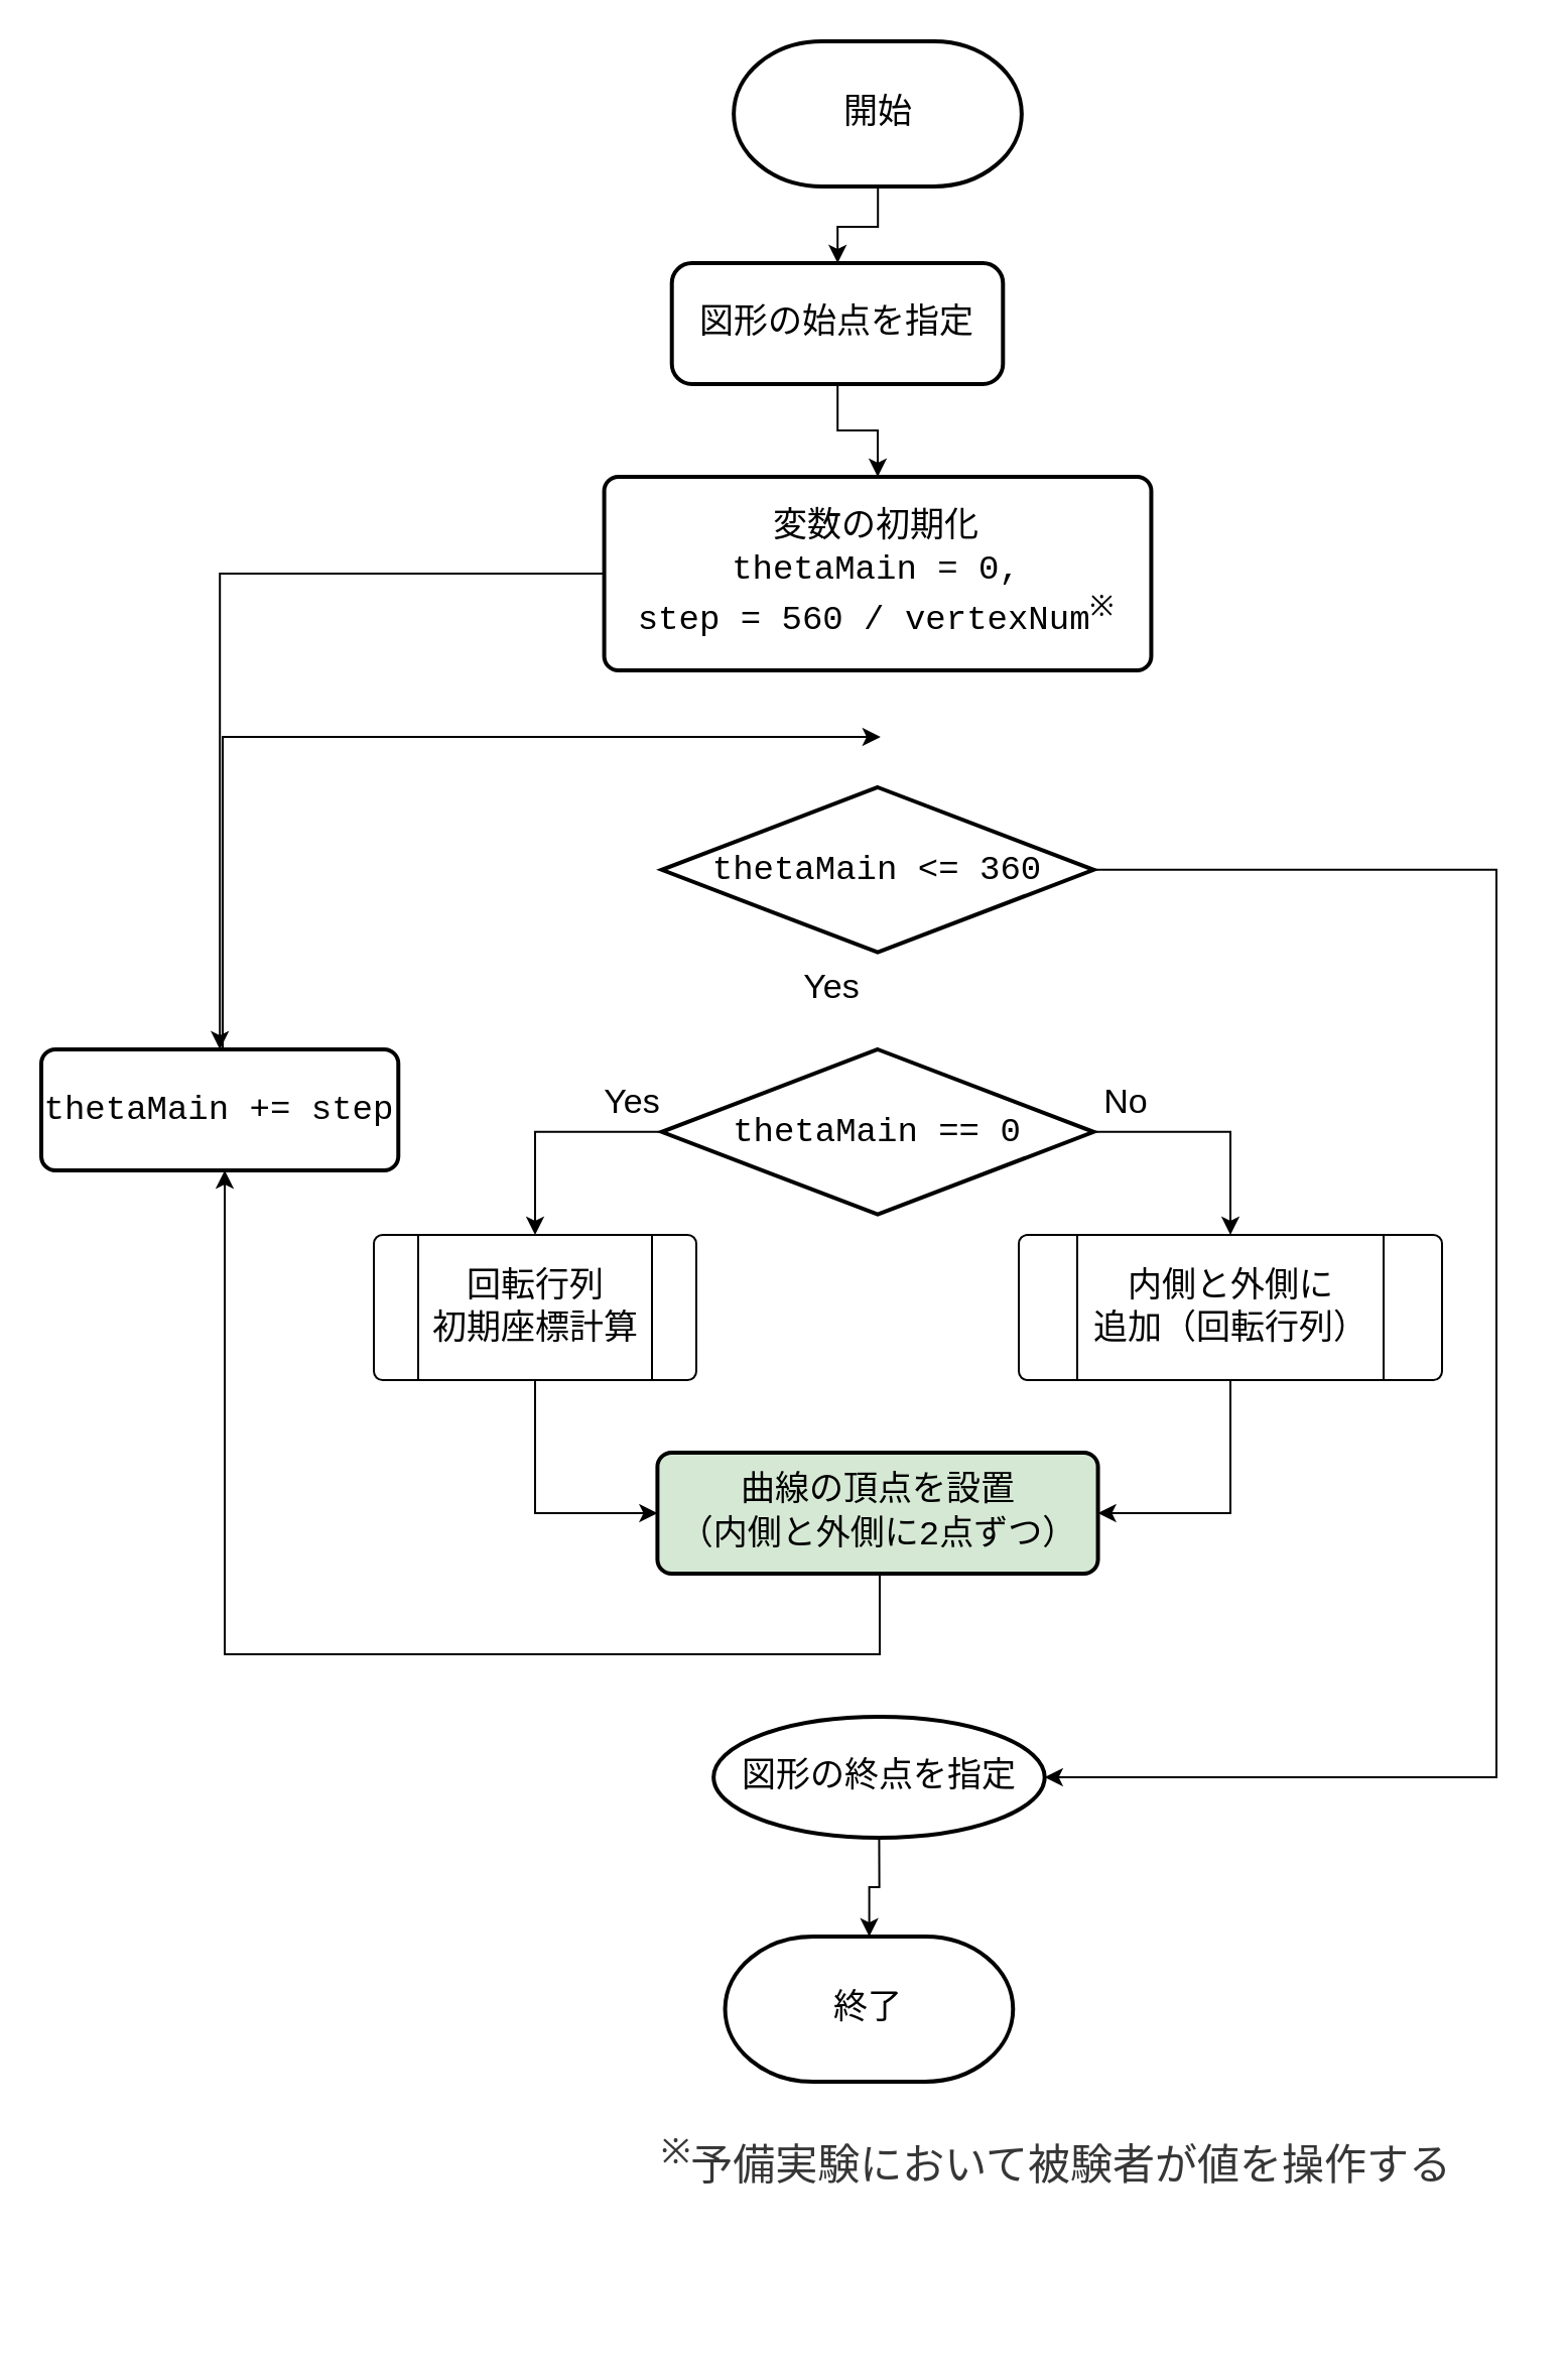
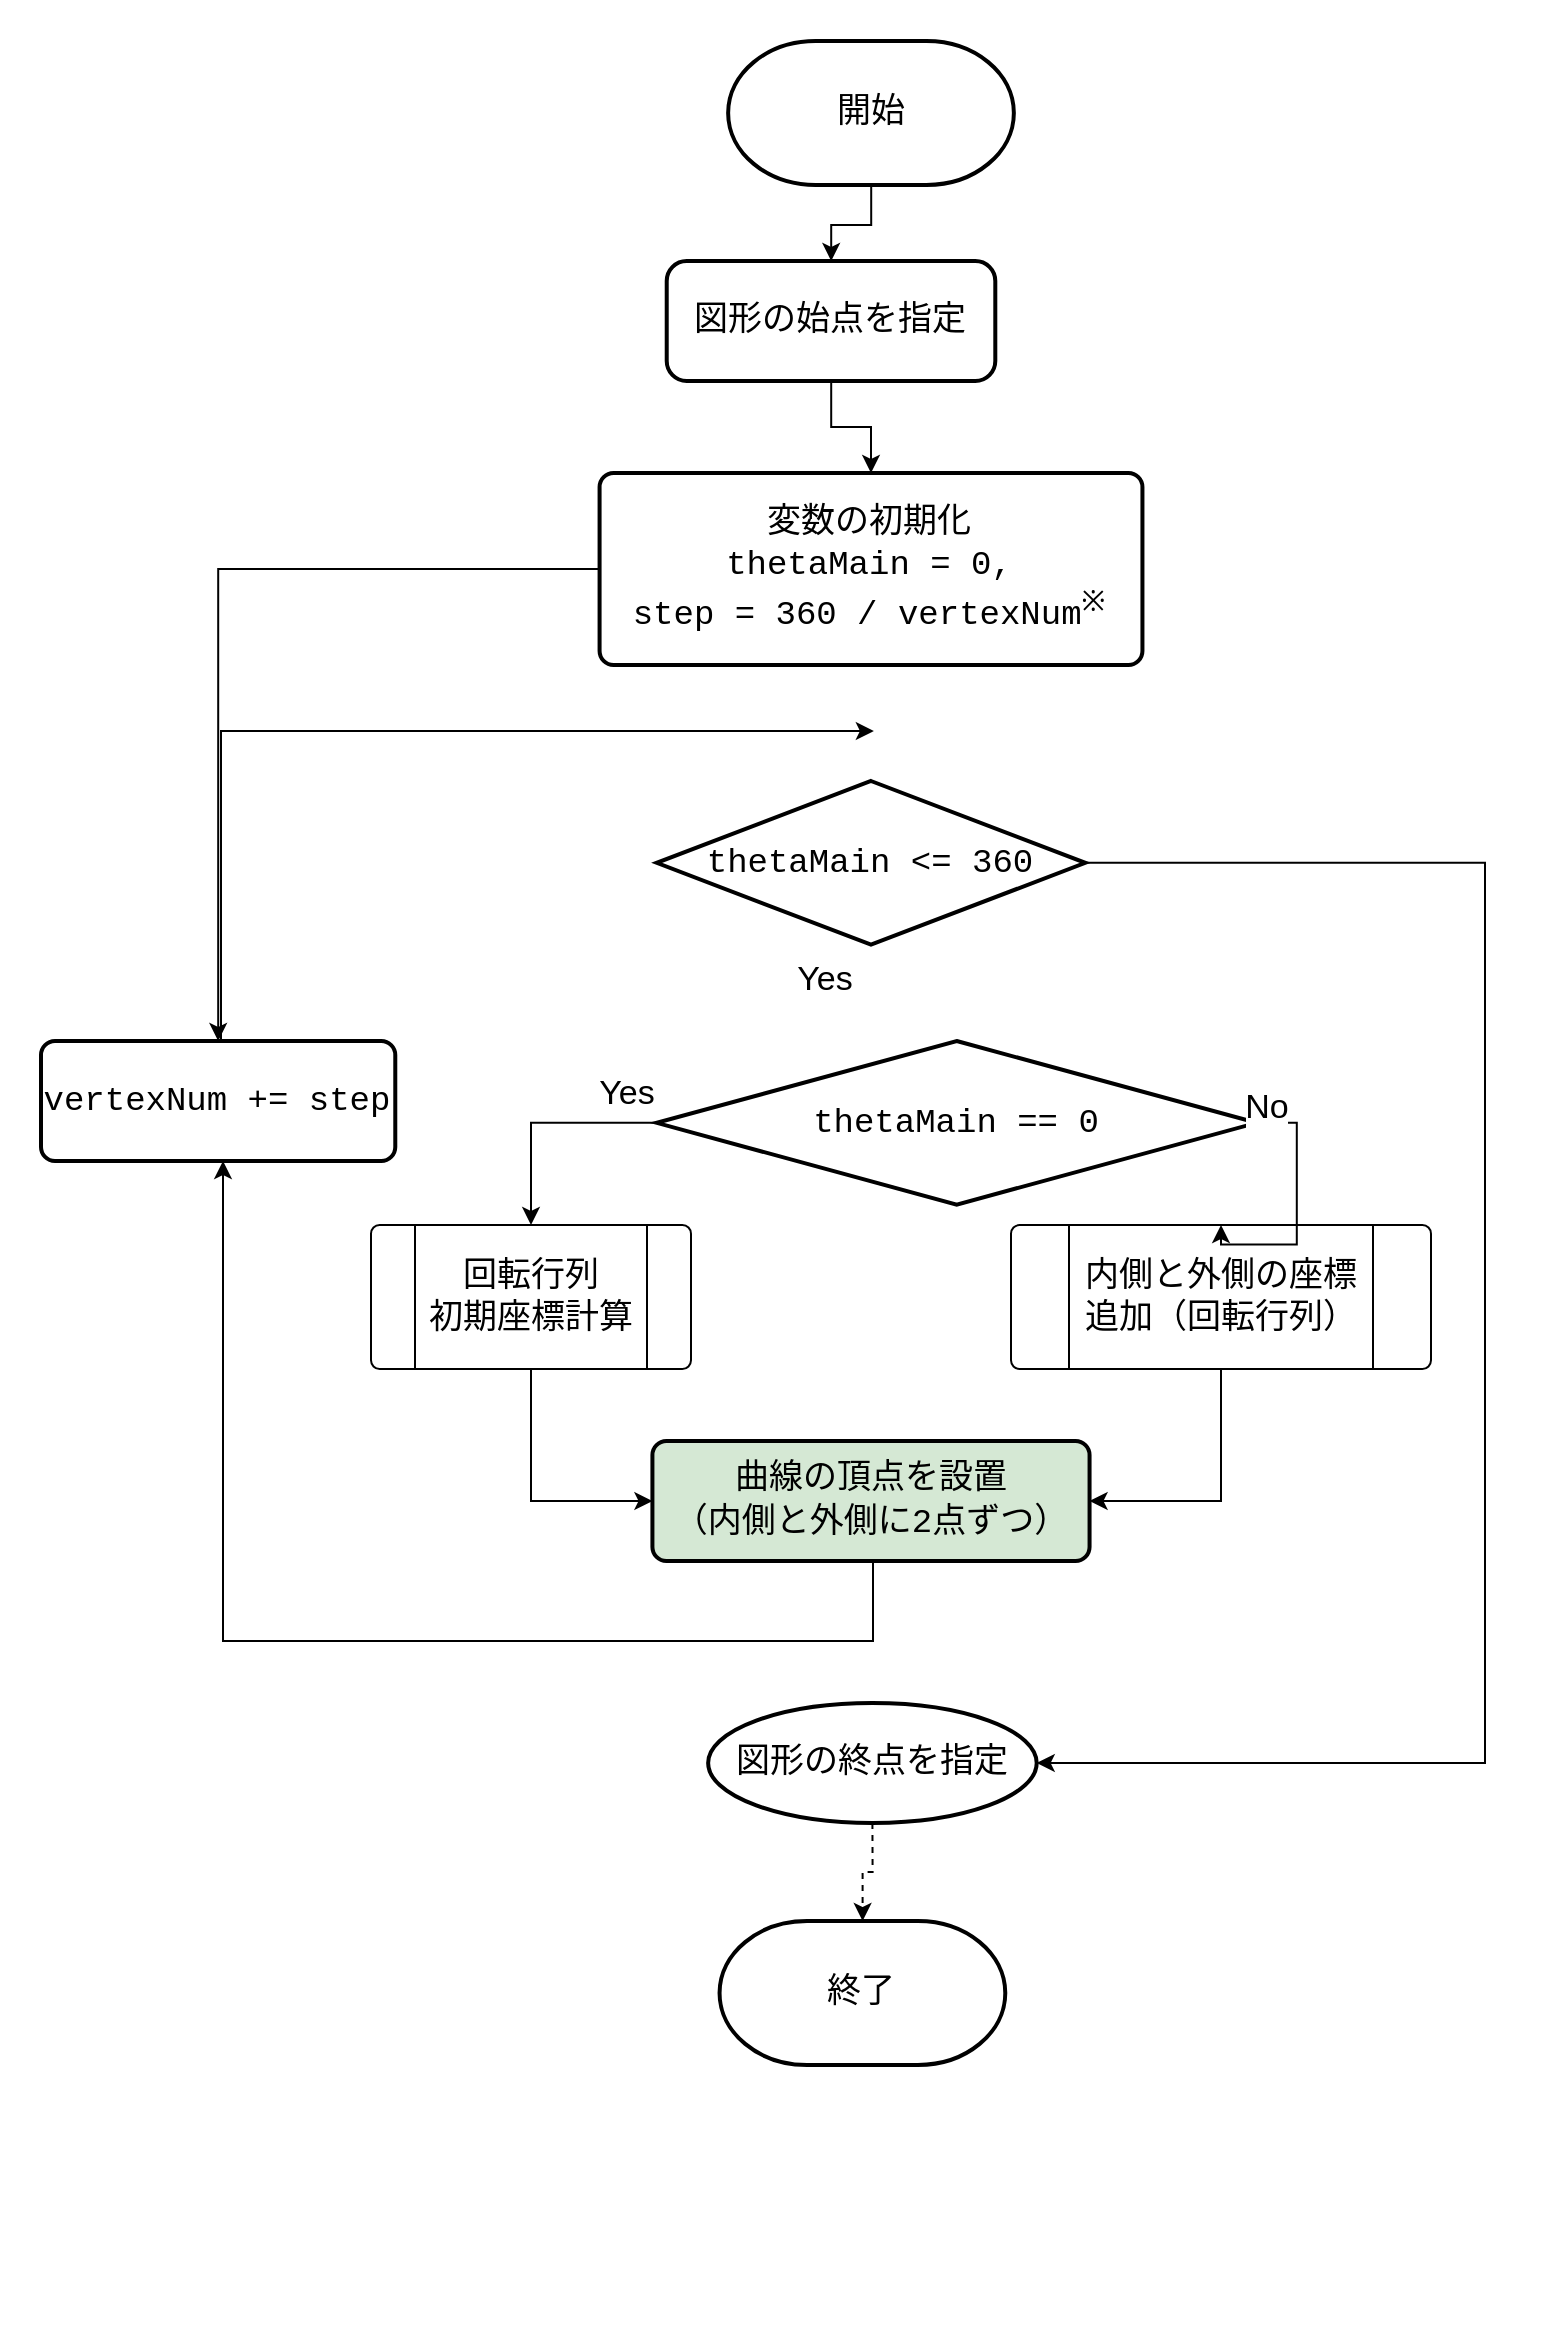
- <mxCell id="6" value="&lt;font face=&quot;Courier New&quot; style=&quot;font-size: 17px&quot;&gt;変数の初期化&lt;br style=&quot;font-size: 17px&quot;&gt;thetaMain = 0,&lt;br style=&quot;font-size: 17px&quot;&gt;step = 560 / vertexNum&lt;sup&gt;※&lt;/sup&gt;&lt;/font&gt;" style="rounded=1;whiteSpace=wrap;html=1;absoluteArcSize=1;arcSize=14;strokeWidth=2;fontSize=17;" parent="3" vertex="1"><mxGeometry x="114.286" y="168.0" width="271.429" height="96.0" as="geometry" /></mxCell>
+ <mxCell id="6" value="&lt;font face=&quot;Courier New&quot; style=&quot;font-size: 17px&quot;&gt;変数の初期化&lt;br style=&quot;font-size: 17px&quot;&gt;thetaMain = 0,&lt;br style=&quot;font-size: 17px&quot;&gt;step = 360 / vertexNum&lt;sup&gt;※&lt;/sup&gt;&lt;/font&gt;" style="rounded=1;whiteSpace=wrap;html=1;absoluteArcSize=1;arcSize=14;strokeWidth=2;fontSize=17;" parent="3" vertex="1"><mxGeometry x="114.286" y="168.0" width="271.429" height="96.0" as="geometry" /></mxCell>
- <mxCell id="30" value="&lt;span style=&quot;font-family: &amp;#34;courier new&amp;#34;&quot;&gt;thetaMain&lt;/span&gt;&lt;font face=&quot;Courier New&quot; style=&quot;font-size: 17px&quot;&gt;&amp;nbsp;+= step&lt;br style=&quot;font-size: 17px&quot;&gt;&lt;/font&gt;" style="rounded=1;whiteSpace=wrap;html=1;absoluteArcSize=1;arcSize=14;strokeWidth=2;fontSize=17;" parent="1" vertex="1"><mxGeometry x="20" y="520" width="177.14" height="60" as="geometry" /></mxCell>
+ <mxCell id="30" value="&lt;span style=&quot;font-family: &amp;#34;courier new&amp;#34;&quot;&gt;vertexNum&lt;/span&gt;&lt;font face=&quot;Courier New&quot; style=&quot;font-size: 17px&quot;&gt;&amp;nbsp;+= step&lt;br style=&quot;font-size: 17px&quot;&gt;&lt;/font&gt;" style="rounded=1;whiteSpace=wrap;html=1;absoluteArcSize=1;arcSize=14;strokeWidth=2;fontSize=17;" parent="1" vertex="1"><mxGeometry x="20" y="520" width="177.14" height="60" as="geometry" /></mxCell>
- <mxCell id="4" value="&lt;span style=&quot;font-family: &amp;#34;courier new&amp;#34;&quot;&gt;thetaMain&lt;/span&gt;&lt;font face=&quot;Courier New&quot; style=&quot;font-size: 17px&quot;&gt;&amp;nbsp;== 0&lt;/font&gt;" style="strokeWidth=2;html=1;shape=mxgraph.flowchart.decision;whiteSpace=wrap;fontSize=17;" parent="3" vertex="1"><mxGeometry x="142.857" y="452.0" width="214.286" height="81.816" as="geometry" /></mxCell>
+ <mxCell id="4" value="&lt;span style=&quot;font-family: &amp;#34;courier new&amp;#34;&quot;&gt;thetaMain&lt;/span&gt;&lt;font face=&quot;Courier New&quot; style=&quot;font-size: 17px&quot;&gt;&amp;nbsp;== 0&lt;/font&gt;" style="strokeWidth=2;html=1;shape=mxgraph.flowchart.decision;whiteSpace=wrap;fontSize=17;" parent="3" vertex="1"><mxGeometry x="142.857" y="452.0" width="300" height="81.816" as="geometry" /></mxCell>
- <mxCell id="27" value="&lt;span&gt;内側と外側に&lt;br&gt;追加（回転行列）&lt;/span&gt;" style="text;html=1;resizable=0;autosize=1;align=center;verticalAlign=middle;points=[];fillColor=none;strokeColor=none;rounded=0;fontSize=17;fontStyle=0" parent="3" vertex="1"><mxGeometry x="350" y="555" width="150" height="50" as="geometry" /></mxCell>
+ <mxCell id="27" value="&lt;span&gt;内側と外側の座標&lt;br&gt;追加（回転行列）&lt;/span&gt;" style="text;html=1;resizable=0;autosize=1;align=center;verticalAlign=middle;points=[];fillColor=none;strokeColor=none;rounded=0;fontSize=17;fontStyle=0" parent="3" vertex="1"><mxGeometry x="350" y="555" width="150" height="50" as="geometry" /></mxCell>
- <mxCell id="24" value="" style="edgeStyle=orthogonalEdgeStyle;rounded=0;orthogonalLoop=1;jettySize=auto;html=1;fontSize=17;" parent="3" source="16" target="23" edge="1"><mxGeometry relative="1" as="geometry" /></mxCell>
+ <mxCell id="24" value="" style="edgeStyle=orthogonalEdgeStyle;rounded=0;orthogonalLoop=1;jettySize=auto;html=1;fontSize=17;dashed=1;" parent="3" source="16" target="23" edge="1"><mxGeometry relative="1" as="geometry" /></mxCell>
- <mxCell id="29" value="&lt;span style=&quot;font-size: 21px ; font-style: normal ; font-weight: 400 ; letter-spacing: normal ; text-align: left ; text-indent: 0px ; text-transform: none ; word-spacing: 0px ; display: inline ; float: none&quot;&gt;&lt;font color=&quot;#363636&quot;&gt;&lt;sup&gt;&lt;font face=&quot;Helvetica&quot;&gt;※&lt;/font&gt;&lt;/sup&gt;&lt;font face=&quot;courier new&quot;&gt;予備実験において被験者が値を操作する&lt;/font&gt;&lt;/font&gt;&lt;/span&gt;" style="text;whiteSpace=wrap;html=1;fontSize=18;fontFamily=Times New Roman;fontColor=#1A1A1A;" vertex="1" parent="3"><mxGeometry x="140.71" y="982" width="430" height="40" as="geometry" /></mxCell>
